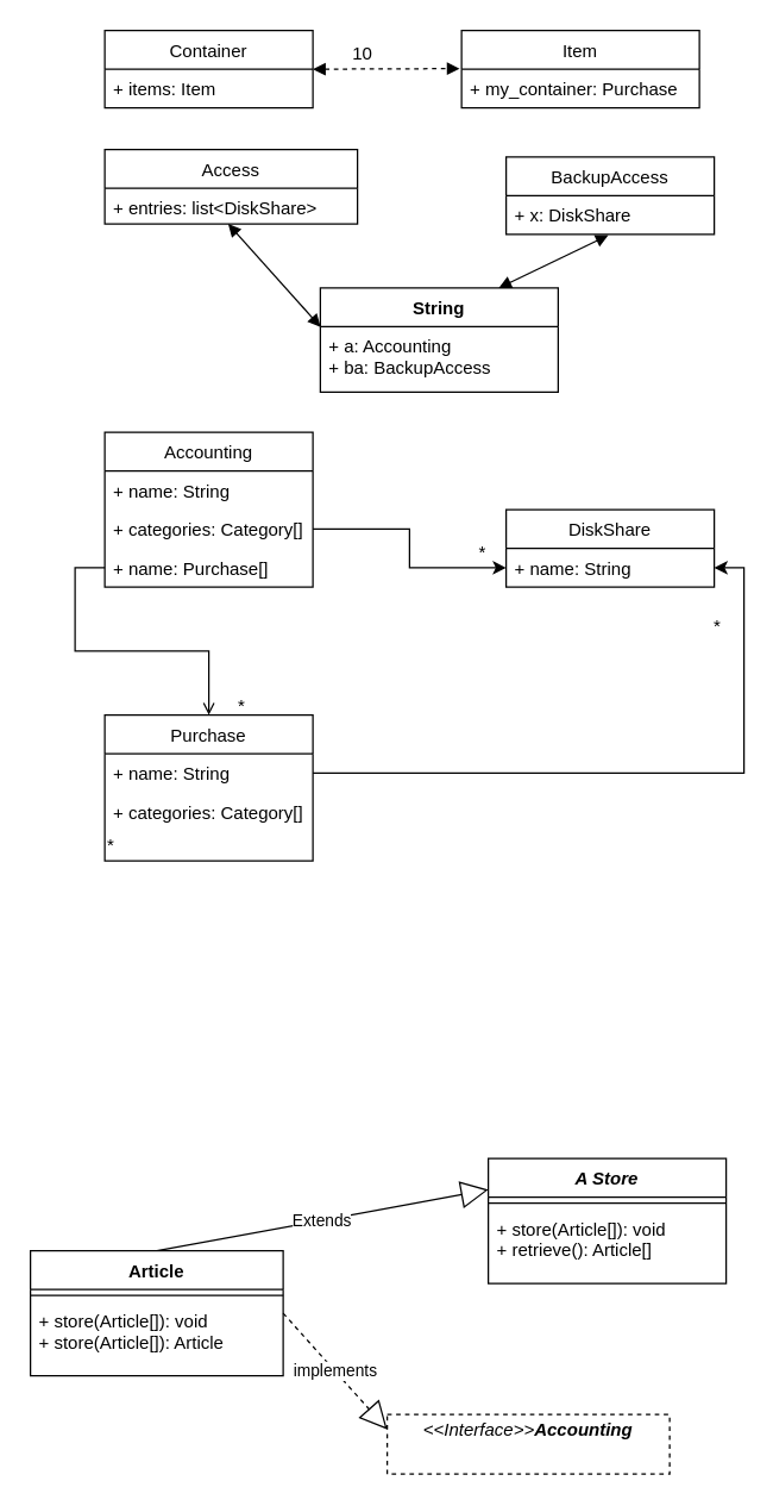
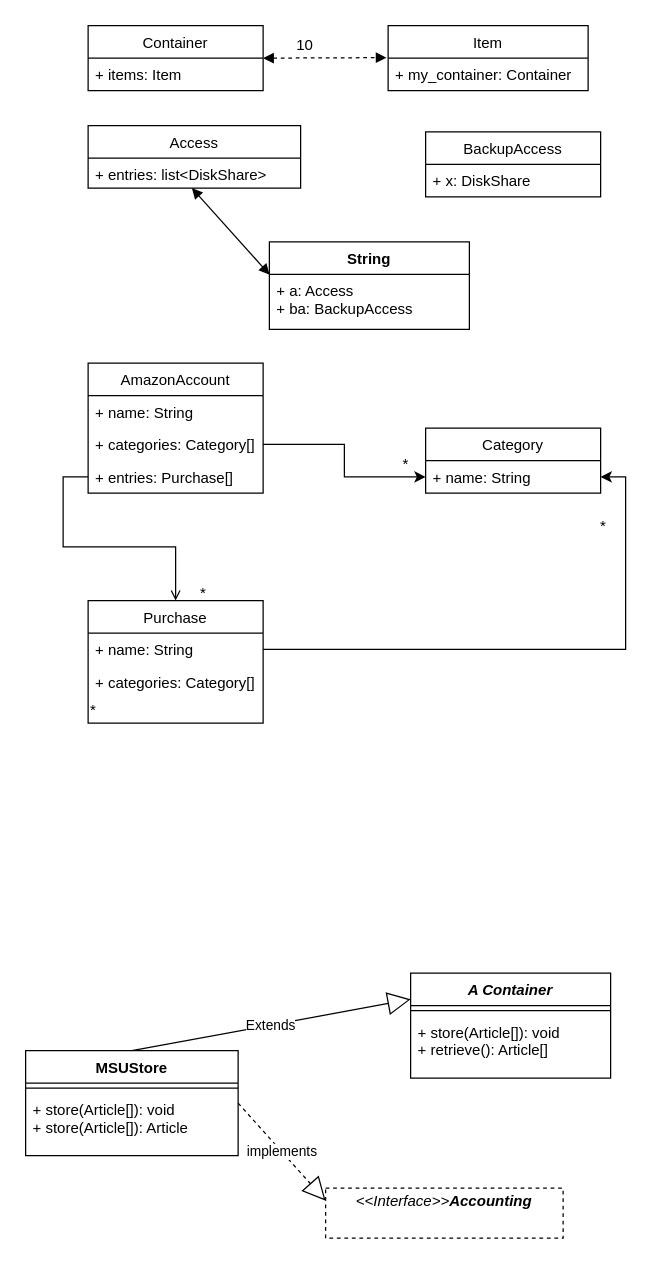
- <mxCell id="5" value="+ my_container: Purchase" style="text;strokeColor=none;fillColor=none;align=left;verticalAlign=top;spacingLeft=4;spacingRight=4;overflow=hidden;rotatable=0;points=[[0,0.5],[1,0.5]];portConstraint=eastwest;" parent="4" vertex="1"><mxGeometry y="26" width="160" height="26" as="geometry" /></mxCell>
+ <mxCell id="5" value="+ my_container: Container" style="text;strokeColor=none;fillColor=none;align=left;verticalAlign=top;spacingLeft=4;spacingRight=4;overflow=hidden;rotatable=0;points=[[0,0.5],[1,0.5]];portConstraint=eastwest;" parent="4" vertex="1"><mxGeometry y="26" width="160" height="26" as="geometry" /></mxCell>
- <mxCell id="14" value="" style="endArrow=block;startArrow=block;endFill=1;startFill=1;html=1;entryX=0.491;entryY=1.023;entryDx=0;entryDy=0;entryPerimeter=0;exitX=0.75;exitY=0;exitDx=0;exitDy=0;" parent="1" source="12" target="11" edge="1"><mxGeometry width="160" relative="1" as="geometry"><mxPoint x="260" y="174.5" as="sourcePoint" /><mxPoint x="420" y="174.5" as="targetPoint" /></mxGeometry></mxCell>
- <mxCell id="13" value="+ a: Accounting&#10;+ ba: BackupAccess&#10;" style="text;strokeColor=none;fillColor=none;align=left;verticalAlign=top;spacingLeft=4;spacingRight=4;overflow=hidden;rotatable=0;points=[[0,0.5],[1,0.5]];portConstraint=eastwest;" parent="12" vertex="1"><mxGeometry y="26" width="160" height="44" as="geometry" /></mxCell>
+ <mxCell id="13" value="+ a: Access&#10;+ ba: BackupAccess&#10;" style="text;strokeColor=none;fillColor=none;align=left;verticalAlign=top;spacingLeft=4;spacingRight=4;overflow=hidden;rotatable=0;points=[[0,0.5],[1,0.5]];portConstraint=eastwest;" parent="12" vertex="1"><mxGeometry y="26" width="160" height="44" as="geometry" /></mxCell>
- <mxCell id="16" value="Accounting" style="swimlane;fontStyle=0;childLayout=stackLayout;horizontal=1;startSize=26;fillColor=none;horizontalStack=0;resizeParent=1;resizeParentMax=0;resizeLast=0;collapsible=1;marginBottom=0;" parent="1" vertex="1"><mxGeometry x="70" y="290" width="140" height="104" as="geometry" /></mxCell>
+ <mxCell id="16" value="AmazonAccount" style="swimlane;fontStyle=0;childLayout=stackLayout;horizontal=1;startSize=26;fillColor=none;horizontalStack=0;resizeParent=1;resizeParentMax=0;resizeLast=0;collapsible=1;marginBottom=0;" parent="1" vertex="1"><mxGeometry x="70" y="290" width="140" height="104" as="geometry" /></mxCell>
- <mxCell id="24" value="DiskShare" style="swimlane;fontStyle=0;childLayout=stackLayout;horizontal=1;startSize=26;fillColor=none;horizontalStack=0;resizeParent=1;resizeParentMax=0;resizeLast=0;collapsible=1;marginBottom=0;" parent="1" vertex="1"><mxGeometry x="340" y="342" width="140" height="52" as="geometry" /></mxCell>
+ <mxCell id="24" value="Category" style="swimlane;fontStyle=0;childLayout=stackLayout;horizontal=1;startSize=26;fillColor=none;horizontalStack=0;resizeParent=1;resizeParentMax=0;resizeLast=0;collapsible=1;marginBottom=0;" parent="1" vertex="1"><mxGeometry x="340" y="342" width="140" height="52" as="geometry" /></mxCell>
- <mxCell id="19" value="+ name: Purchase[]" style="text;strokeColor=none;fillColor=none;align=left;verticalAlign=top;spacingLeft=4;spacingRight=4;overflow=hidden;rotatable=0;points=[[0,0.5],[1,0.5]];portConstraint=eastwest;" parent="16" vertex="1"><mxGeometry y="78" width="140" height="26" as="geometry" /></mxCell>
+ <mxCell id="19" value="+ entries: Purchase[]" style="text;strokeColor=none;fillColor=none;align=left;verticalAlign=top;spacingLeft=4;spacingRight=4;overflow=hidden;rotatable=0;points=[[0,0.5],[1,0.5]];portConstraint=eastwest;" parent="16" vertex="1"><mxGeometry y="78" width="140" height="26" as="geometry" /></mxCell>
- <mxCell id="37" value="A Store" style="swimlane;fontStyle=3;align=center;verticalAlign=top;childLayout=stackLayout;horizontal=1;startSize=26;horizontalStack=0;resizeParent=1;resizeParentMax=0;resizeLast=0;collapsible=1;marginBottom=0;" parent="1" vertex="1"><mxGeometry x="328" y="778" width="160" height="84" as="geometry" /></mxCell>
+ <mxCell id="37" value="A Container" style="swimlane;fontStyle=3;align=center;verticalAlign=top;childLayout=stackLayout;horizontal=1;startSize=26;horizontalStack=0;resizeParent=1;resizeParentMax=0;resizeLast=0;collapsible=1;marginBottom=0;" parent="1" vertex="1"><mxGeometry x="328" y="778" width="160" height="84" as="geometry" /></mxCell>
- <mxCell id="34" value="Article" style="swimlane;fontStyle=1;align=center;verticalAlign=top;childLayout=stackLayout;horizontal=1;startSize=26;horizontalStack=0;resizeParent=1;resizeParentMax=0;resizeLast=0;collapsible=1;marginBottom=0;" parent="1" vertex="1"><mxGeometry x="20" y="840" width="170" height="84" as="geometry" /></mxCell>
+ <mxCell id="34" value="MSUStore" style="swimlane;fontStyle=1;align=center;verticalAlign=top;childLayout=stackLayout;horizontal=1;startSize=26;horizontalStack=0;resizeParent=1;resizeParentMax=0;resizeLast=0;collapsible=1;marginBottom=0;" parent="1" vertex="1"><mxGeometry x="20" y="840" width="170" height="84" as="geometry" /></mxCell>
